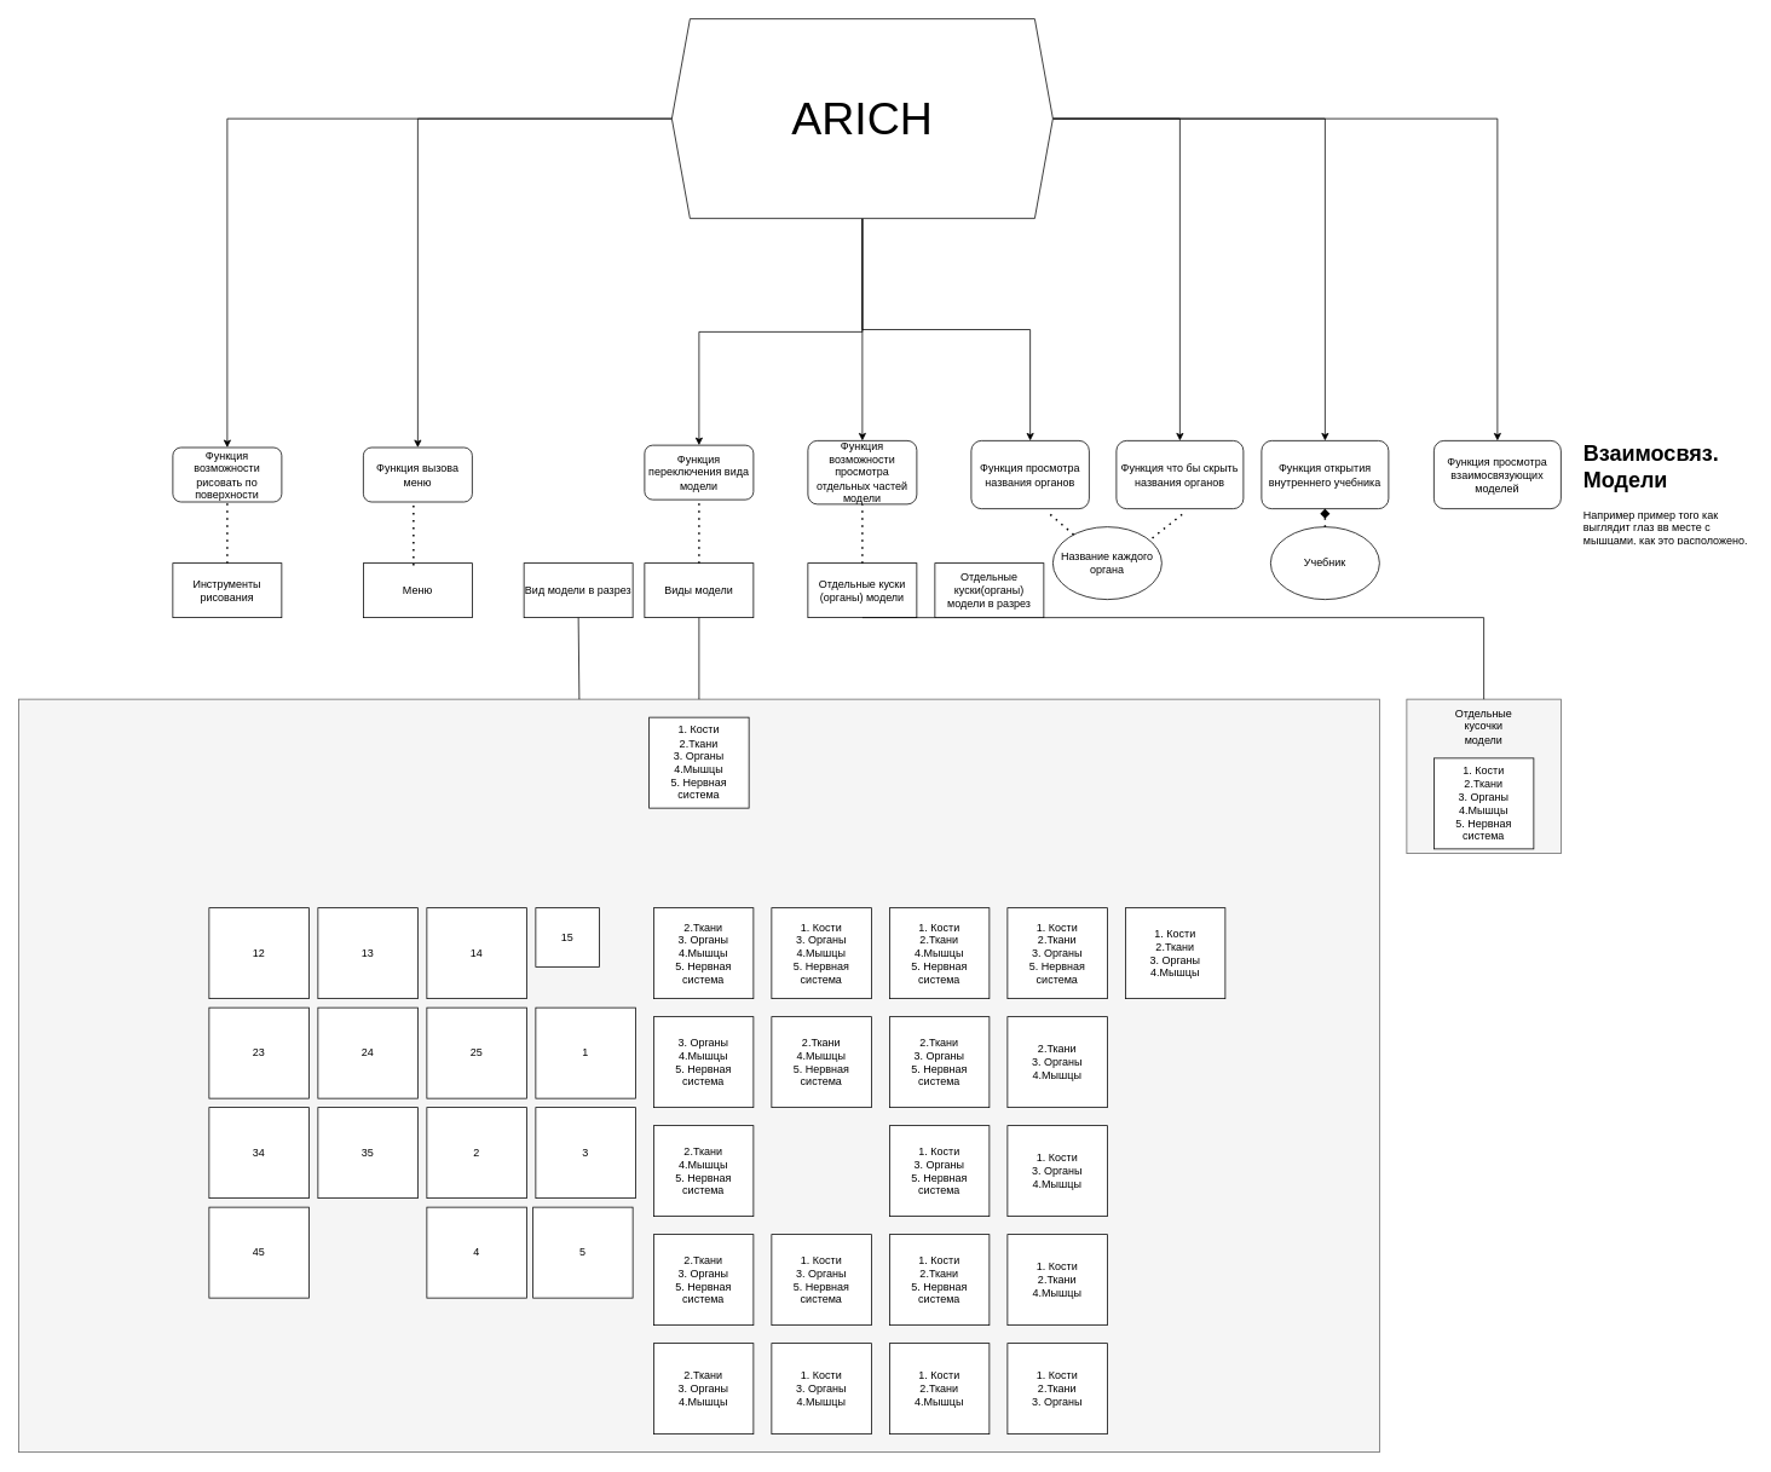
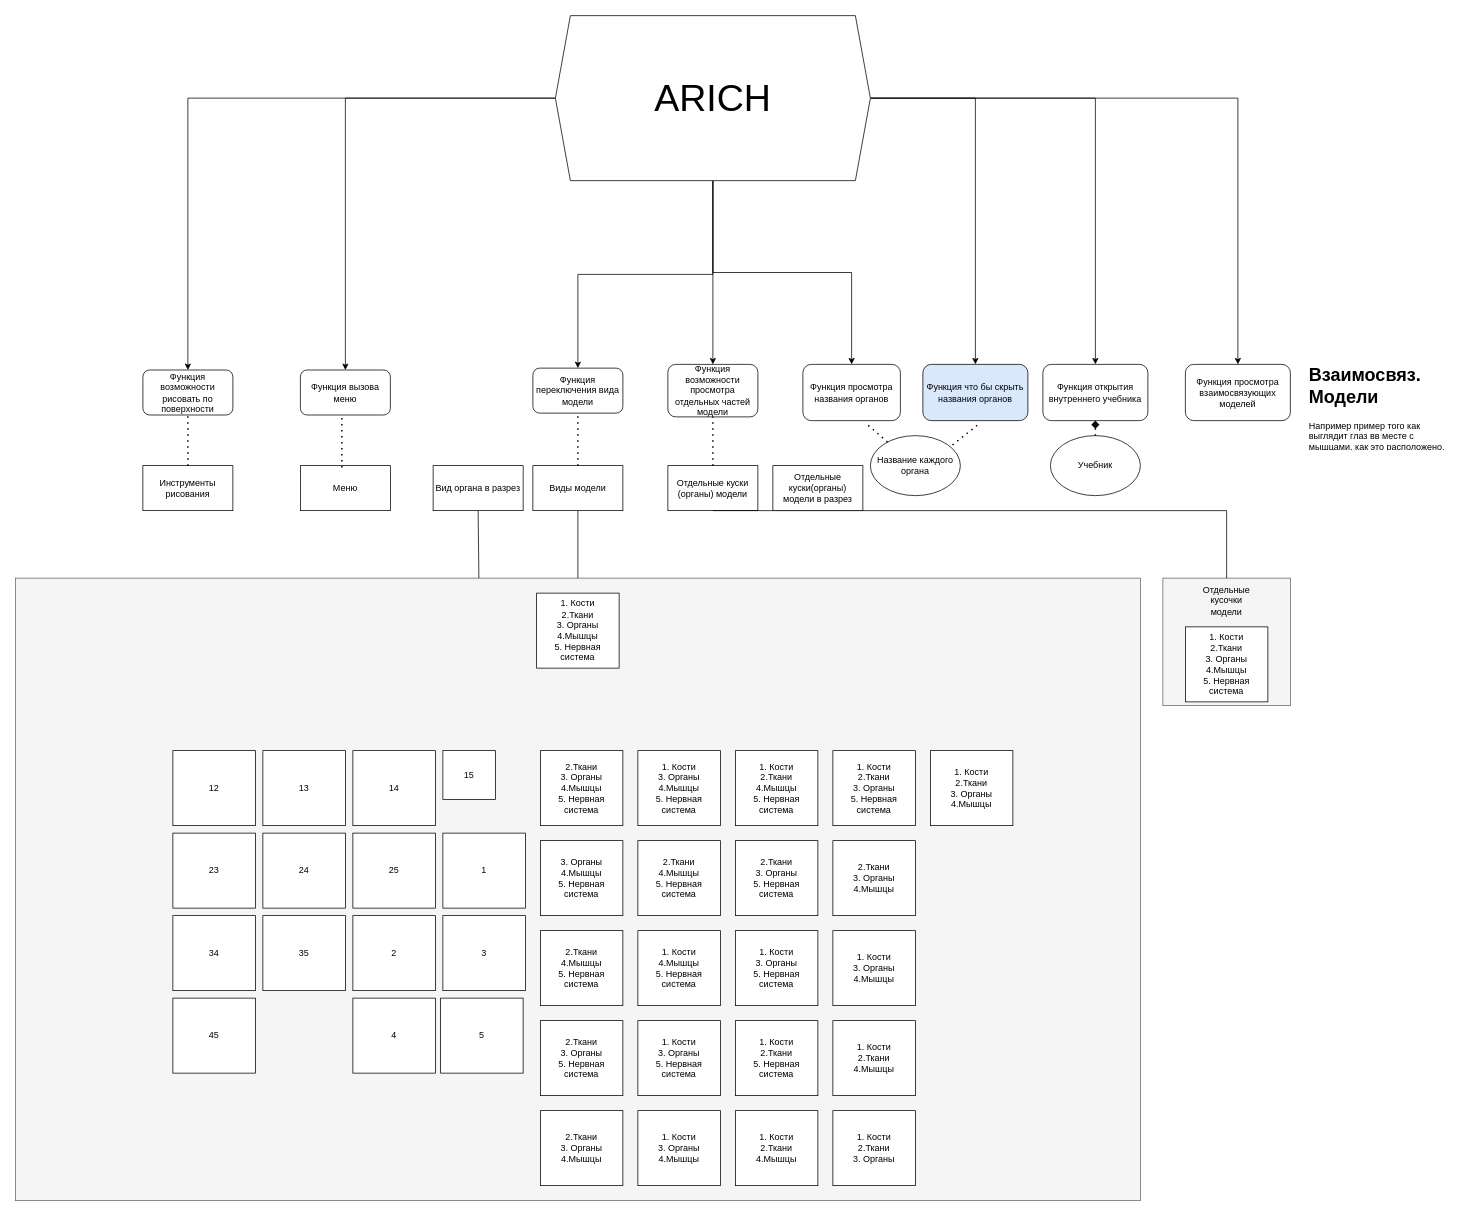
- <mxCell id="53" value="Функция что бы скрыть названия органов" style="rounded=1;whiteSpace=wrap;html=1;" vertex="1" parent="1"><mxGeometry x="1230" y="485" width="140" height="75" as="geometry" /></mxCell>
+ <mxCell id="53" value="Функция что бы скрыть названия органов" style="rounded=1;whiteSpace=wrap;html=1;fillColor=#dae8fc;" vertex="1" parent="1"><mxGeometry x="1230" y="485" width="140" height="75" as="geometry" /></mxCell>
- <mxCell id="56" value="Вид модели в разрез" style="rounded=0;whiteSpace=wrap;html=1;" vertex="1" parent="1"><mxGeometry x="577" y="620" width="120" height="60" as="geometry" /></mxCell>
+ <mxCell id="56" value="Вид органа в разрез" style="rounded=0;whiteSpace=wrap;html=1;" vertex="1" parent="1"><mxGeometry x="577" y="620" width="120" height="60" as="geometry" /></mxCell>
+ <mxCell id="14" value="1. Кости&lt;br&gt;4.Мышцы&lt;br style=&quot;border-color: var(--border-color);&quot;&gt;5. Нервная система" style="rounded=0;whiteSpace=wrap;html=1;" vertex="1" parent="1"><mxGeometry x="850" y="1240" width="110" height="100" as="geometry" /></mxCell>
